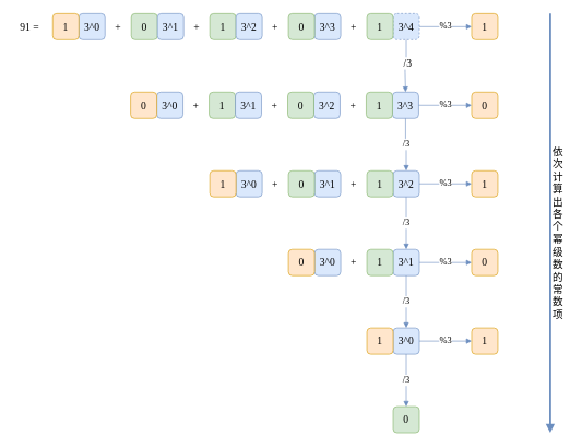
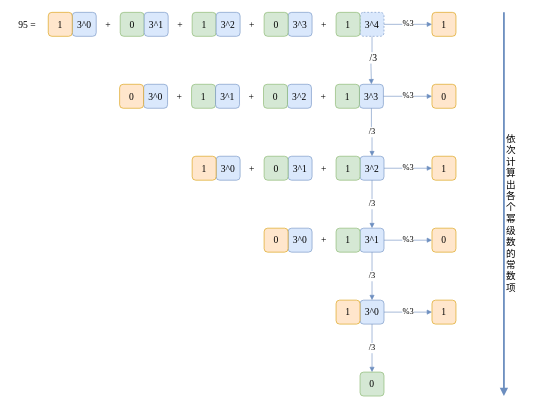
- <mxCell id="21" value="91 =" style="text;html=1;align=center;verticalAlign=middle;whiteSpace=wrap;rounded=0;fontFamily=Ubuntu;fontSize=16;fontStyle=0;" vertex="1" parent="20"><mxGeometry width="50" height="40" as="geometry" /></mxCell>
+ <mxCell id="21" value="95 =" style="text;html=1;align=center;verticalAlign=middle;whiteSpace=wrap;rounded=0;fontFamily=Ubuntu;fontSize=16;fontStyle=0;" vertex="1" parent="20"><mxGeometry width="50" height="40" as="geometry" /></mxCell>
